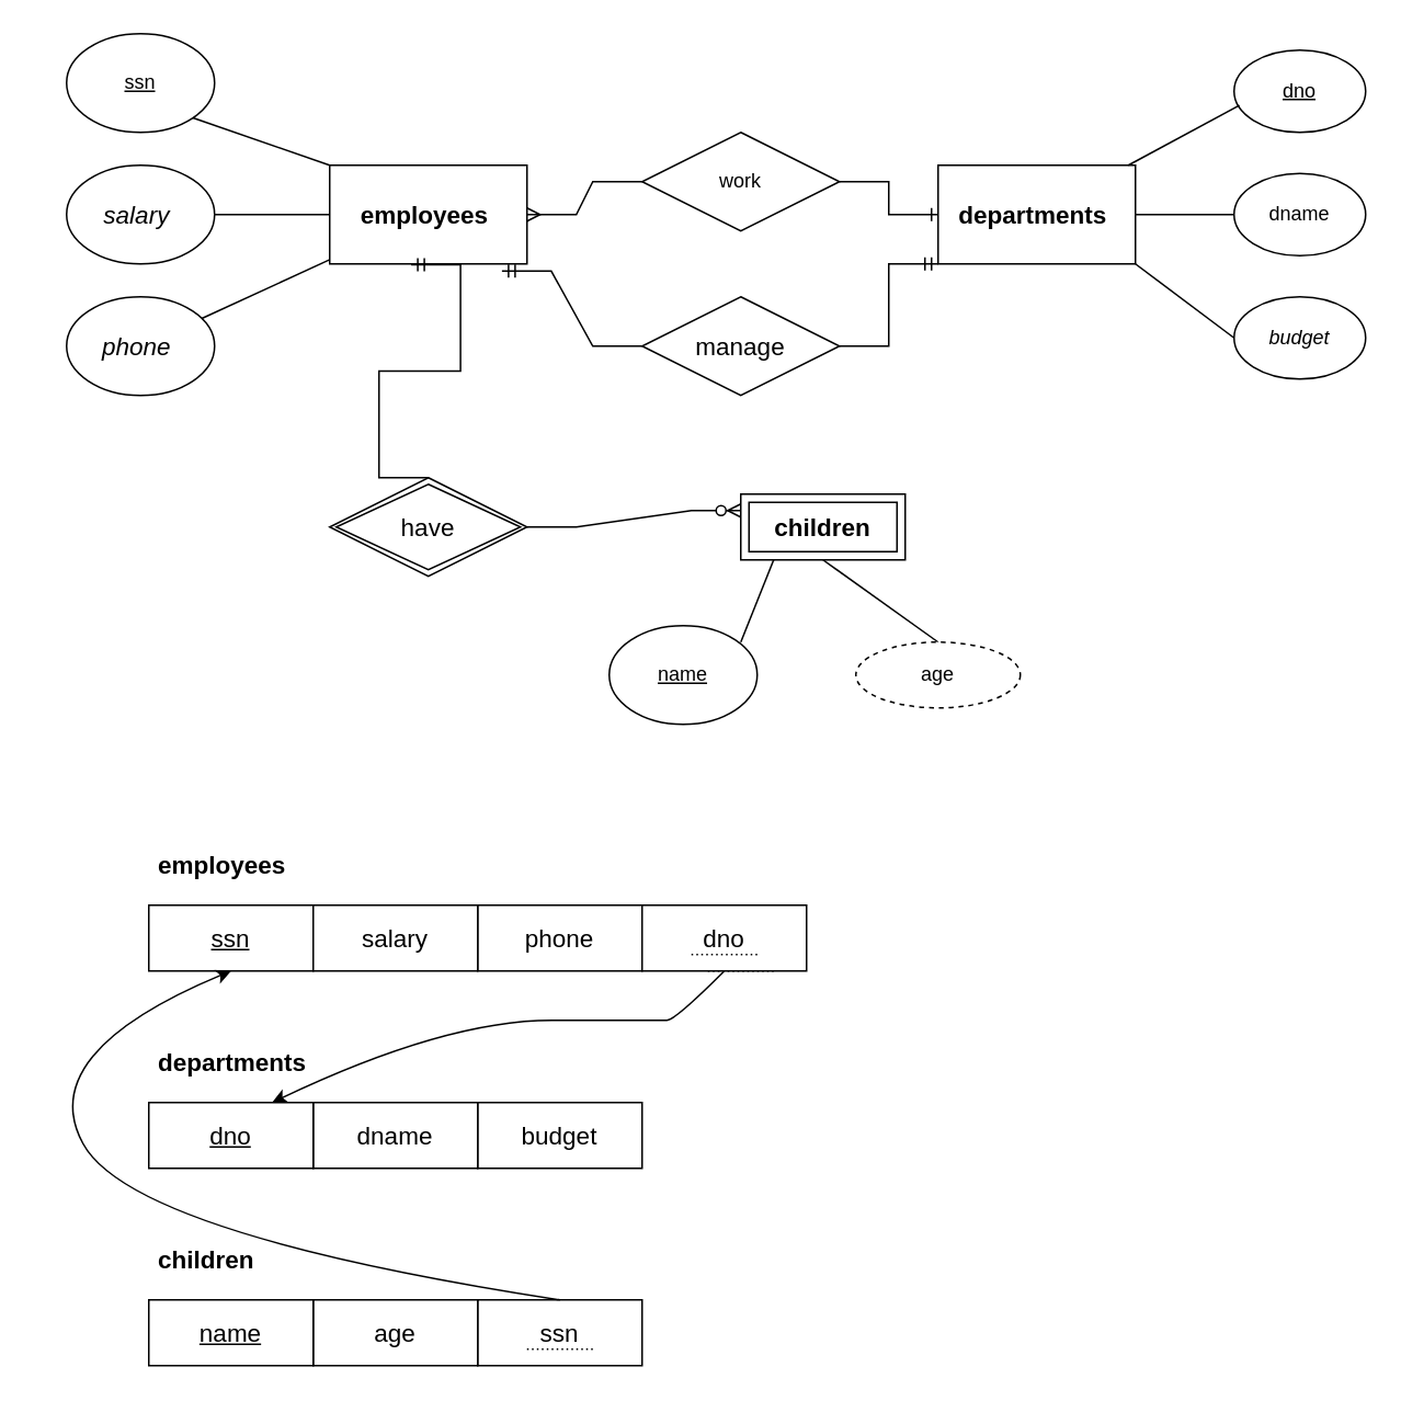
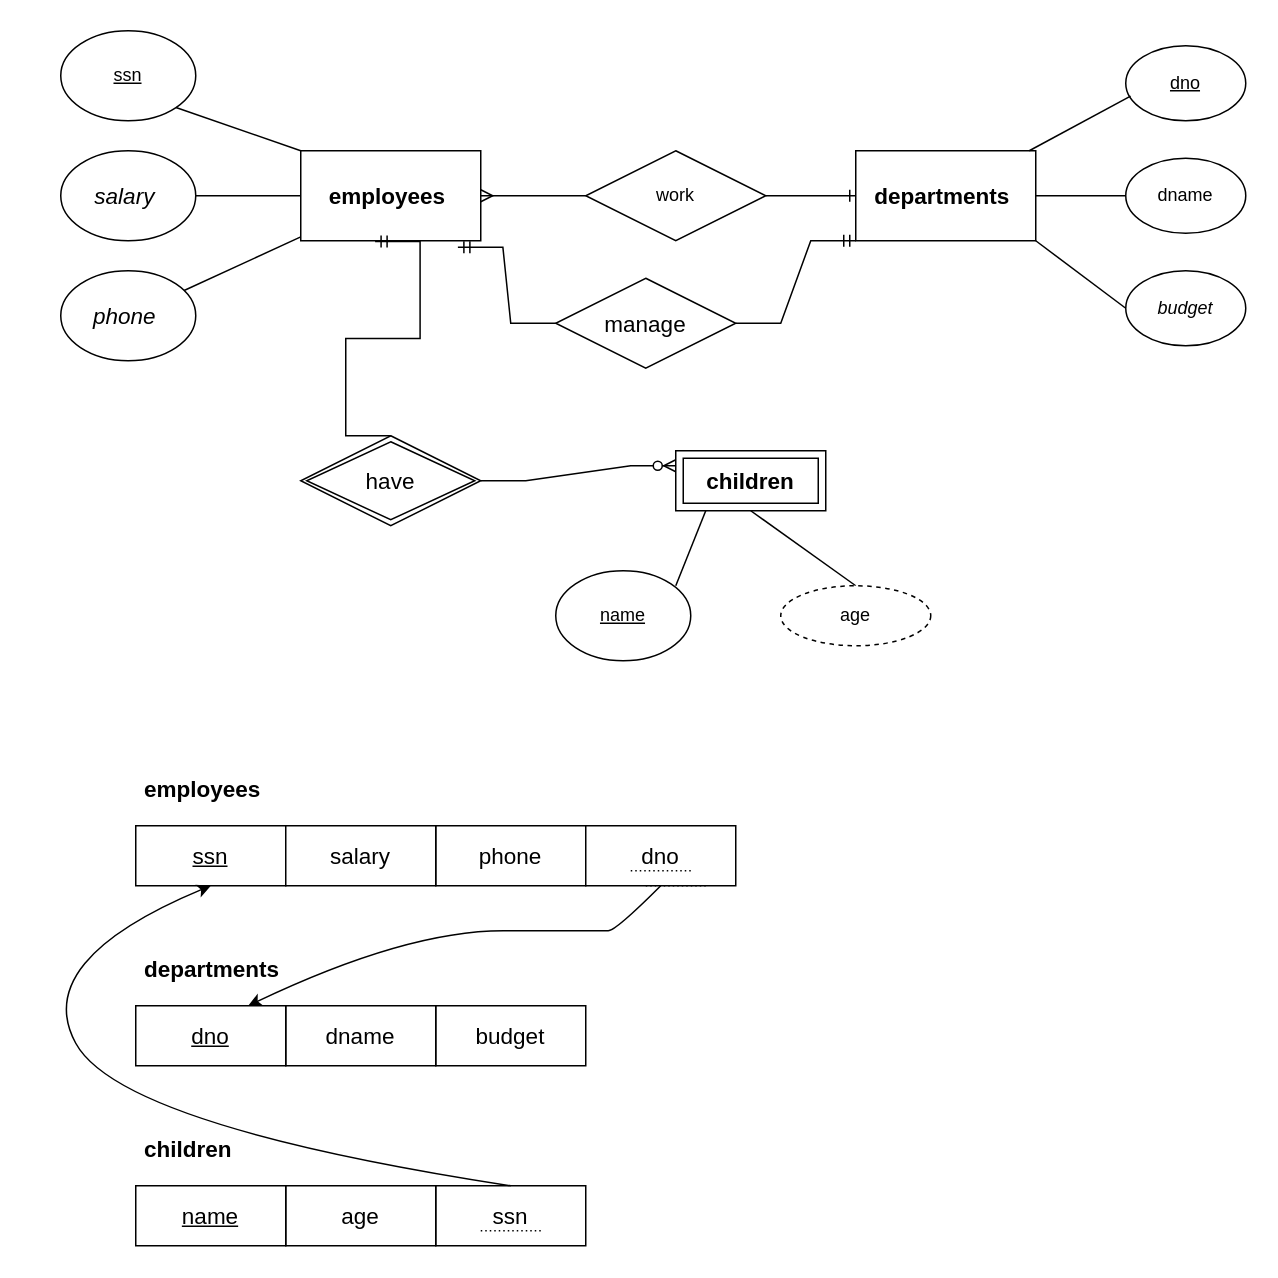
- <mxCell id="20" value="&lt;font style=&quot;vertical-align: inherit;&quot;&gt;&lt;font style=&quot;vertical-align: inherit;&quot;&gt;work&lt;/font&gt;&lt;/font&gt;" style="shape=rhombus;perimeter=rhombusPerimeter;whiteSpace=wrap;html=1;align=center;" parent="1" vertex="1"><mxGeometry x="390" y="80" width="120" height="60" as="geometry" /></mxCell>
+ <mxCell id="20" value="&lt;font style=&quot;vertical-align: inherit;&quot;&gt;&lt;font style=&quot;vertical-align: inherit;&quot;&gt;work&lt;/font&gt;&lt;/font&gt;" style="shape=rhombus;perimeter=rhombusPerimeter;whiteSpace=wrap;html=1;align=center;" parent="1" vertex="1"><mxGeometry x="390" y="100" width="120" height="60" as="geometry" /></mxCell>
- <mxCell id="22" value="manage" style="shape=rhombus;perimeter=rhombusPerimeter;whiteSpace=wrap;html=1;align=center;fontSize=15;" parent="1" vertex="1"><mxGeometry x="390" y="180" width="120" height="60" as="geometry" /></mxCell>
+ <mxCell id="22" value="manage" style="shape=rhombus;perimeter=rhombusPerimeter;whiteSpace=wrap;html=1;align=center;fontSize=15;" parent="1" vertex="1"><mxGeometry x="370" y="185" width="120" height="60" as="geometry" /></mxCell>
